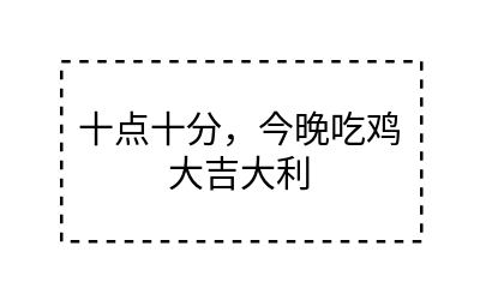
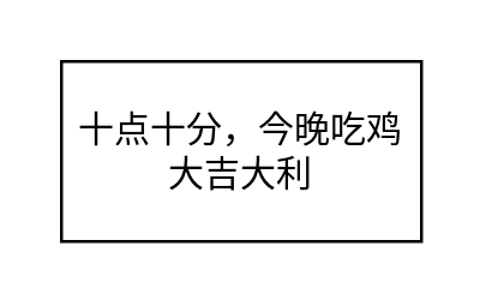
- <mxCell id="2" value="&lt;font face=&quot;Verdana&quot;&gt;十点十分，今晚吃鸡大吉大利&lt;/font&gt;" style="rounded=0;whiteSpace=wrap;html=1;dashed=1;" vertex="1" parent="1"><mxGeometry x="20" y="20" width="120" height="60" as="geometry" /></mxCell>
+ <mxCell id="2" value="&lt;font face=&quot;Verdana&quot;&gt;十点十分，今晚吃鸡大吉大利&lt;/font&gt;" style="rounded=0;whiteSpace=wrap;html=1;" vertex="1" parent="1"><mxGeometry x="20" y="20" width="120" height="60" as="geometry" /></mxCell>
